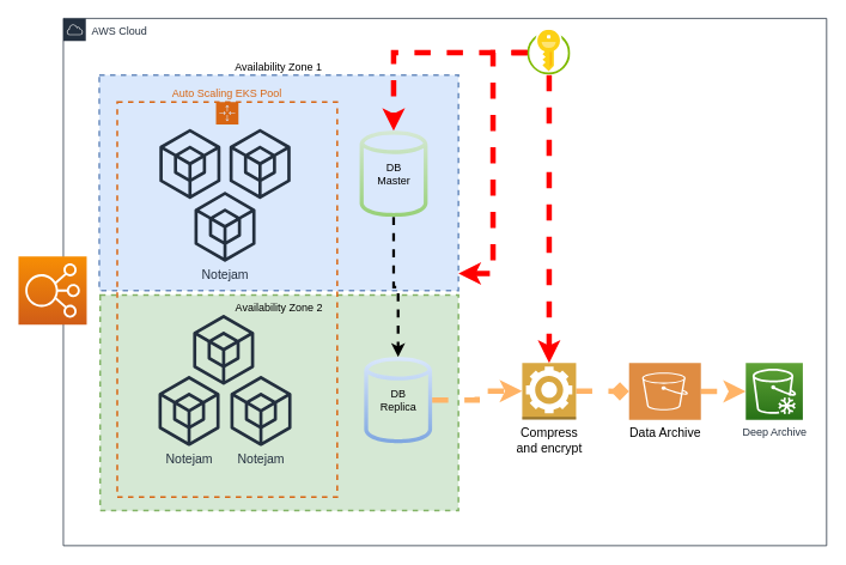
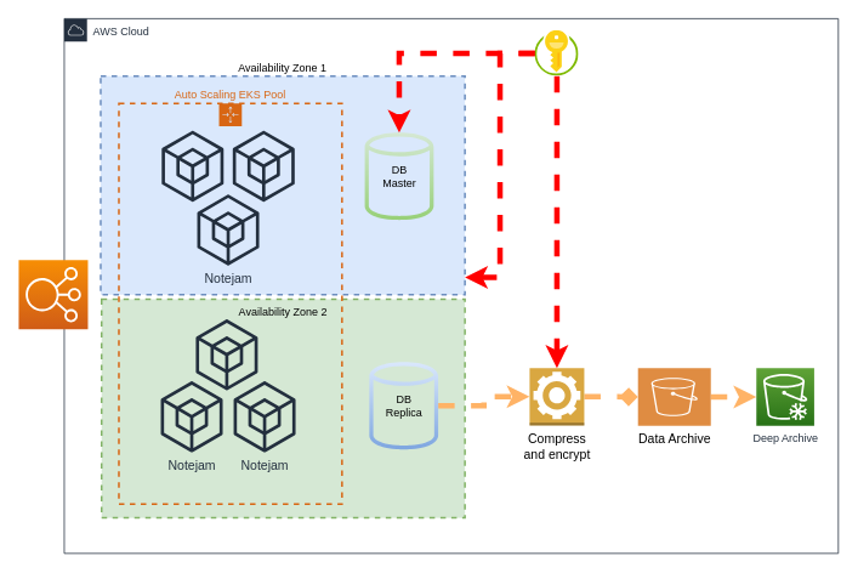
- <mxCell id="7" style="edgeStyle=orthogonalEdgeStyle;rounded=0;orthogonalLoop=1;jettySize=auto;html=1;strokeWidth=3;dashed=1;" parent="1" source="14" target="16" edge="1"><mxGeometry relative="1" as="geometry" /></mxCell>
